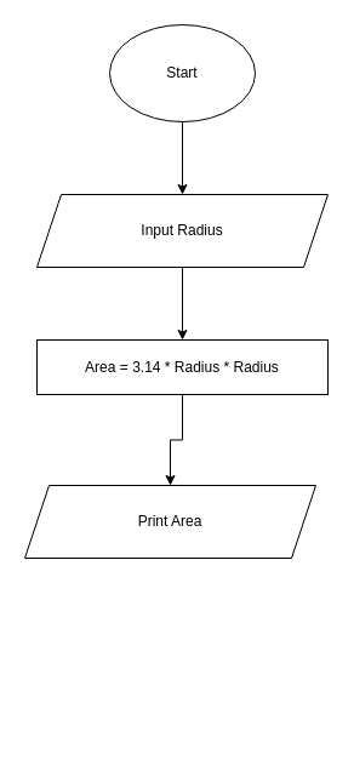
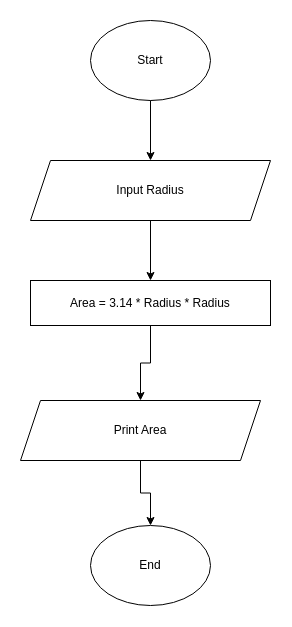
+ <mxCell id="7" value="" style="edgeStyle=orthogonalEdgeStyle;rounded=0;orthogonalLoop=1;jettySize=auto;html=1;" edge="1" parent="1" source="8" target="9"><mxGeometry relative="1" as="geometry" /></mxCell>
+ <mxCell id="9" value="End" style="ellipse;whiteSpace=wrap;html=1;" vertex="1" parent="1"><mxGeometry x="90" y="525" width="120" height="80" as="geometry" /></mxCell>
